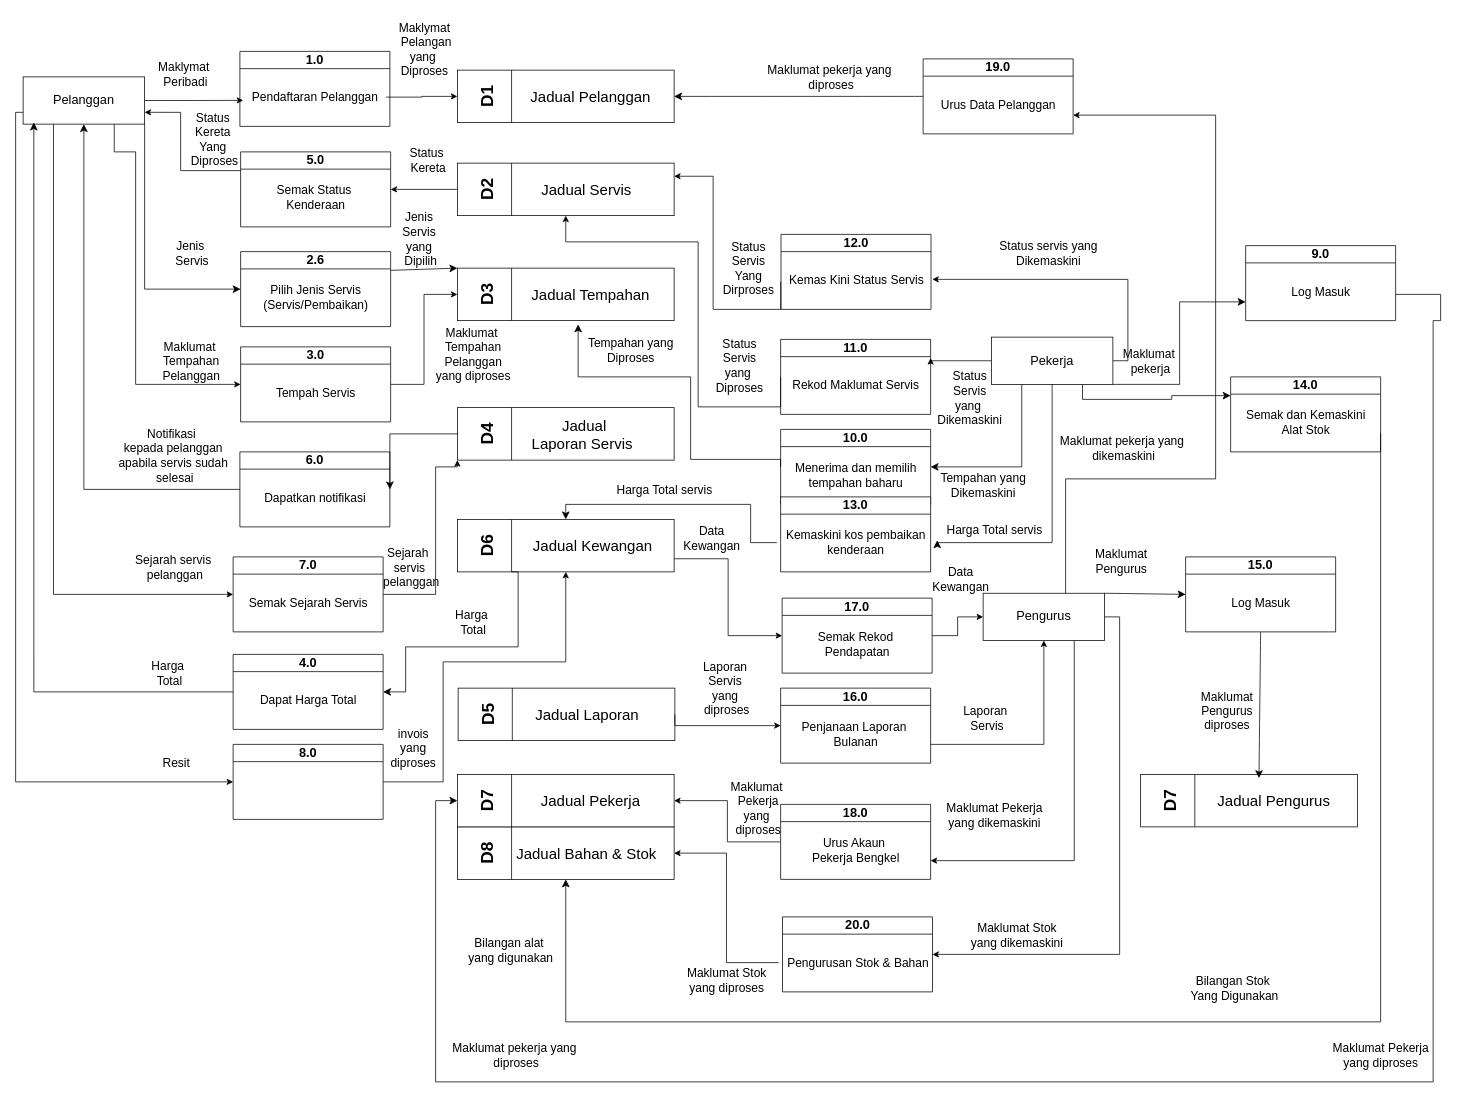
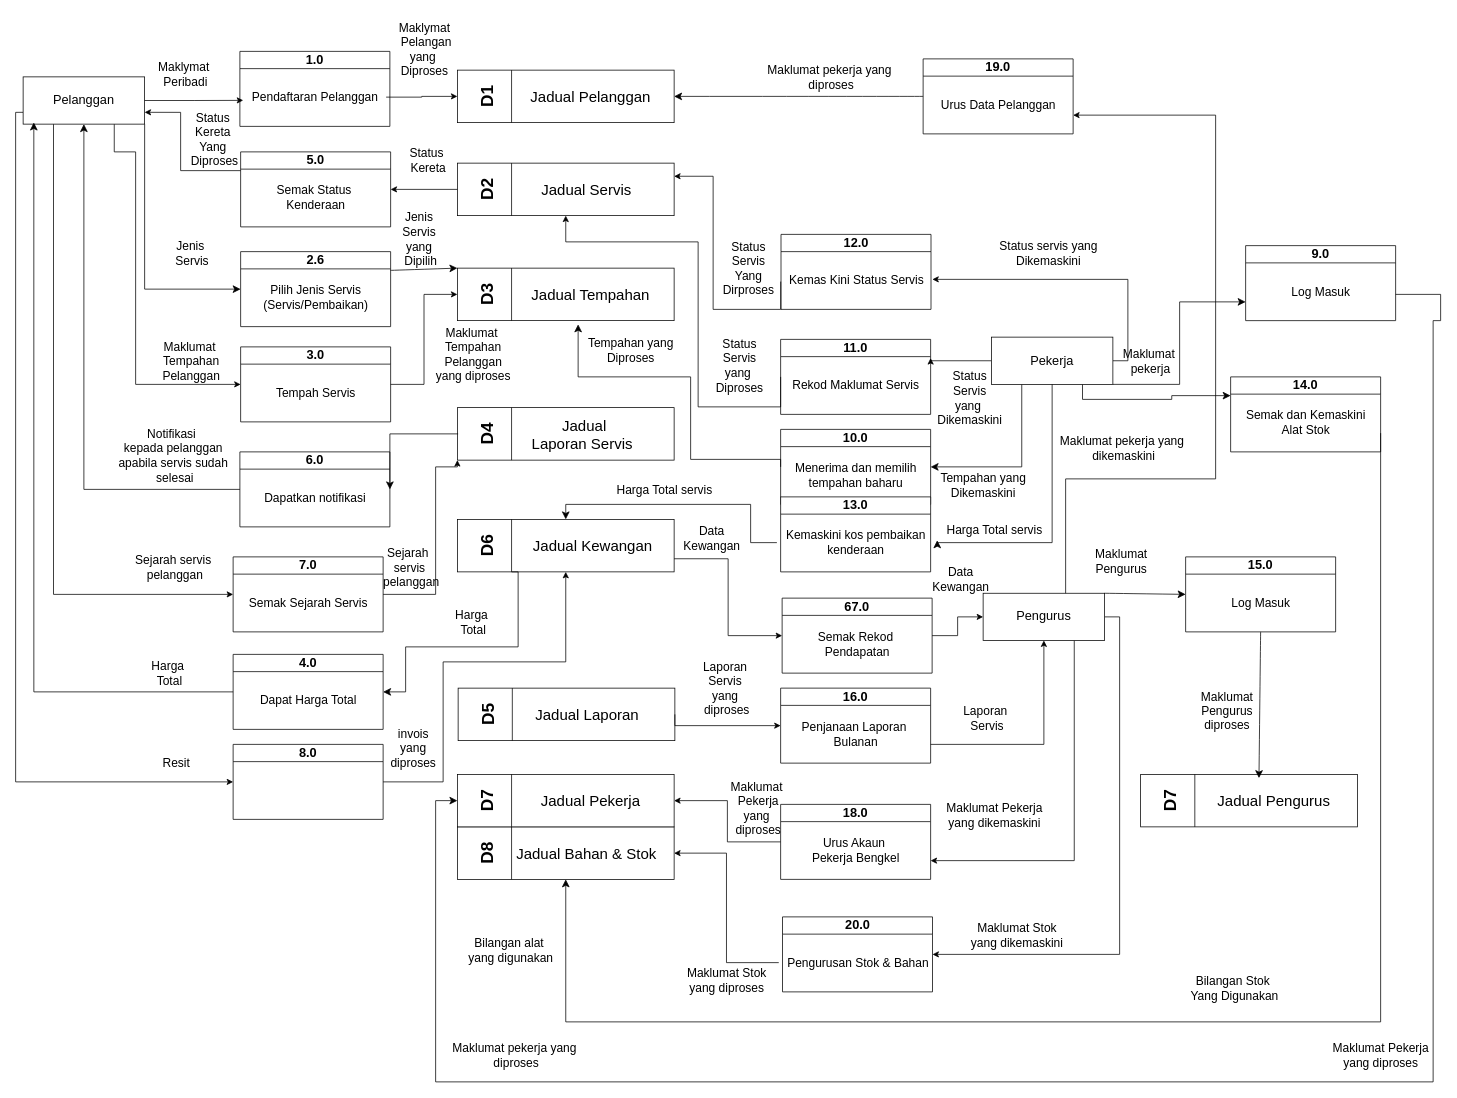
- <mxCell id="86" value="&lt;font style=&quot;font-size: 17px;&quot;&gt;17.0&lt;/font&gt;" style="swimlane;whiteSpace=wrap;html=1;" parent="85" vertex="1"><mxGeometry width="200" height="100" as="geometry" /></mxCell>
+ <mxCell id="86" value="&lt;font style=&quot;font-size: 17px;&quot;&gt;67.0&lt;/font&gt;" style="swimlane;whiteSpace=wrap;html=1;" parent="85" vertex="1"><mxGeometry width="200" height="100" as="geometry" /></mxCell>
